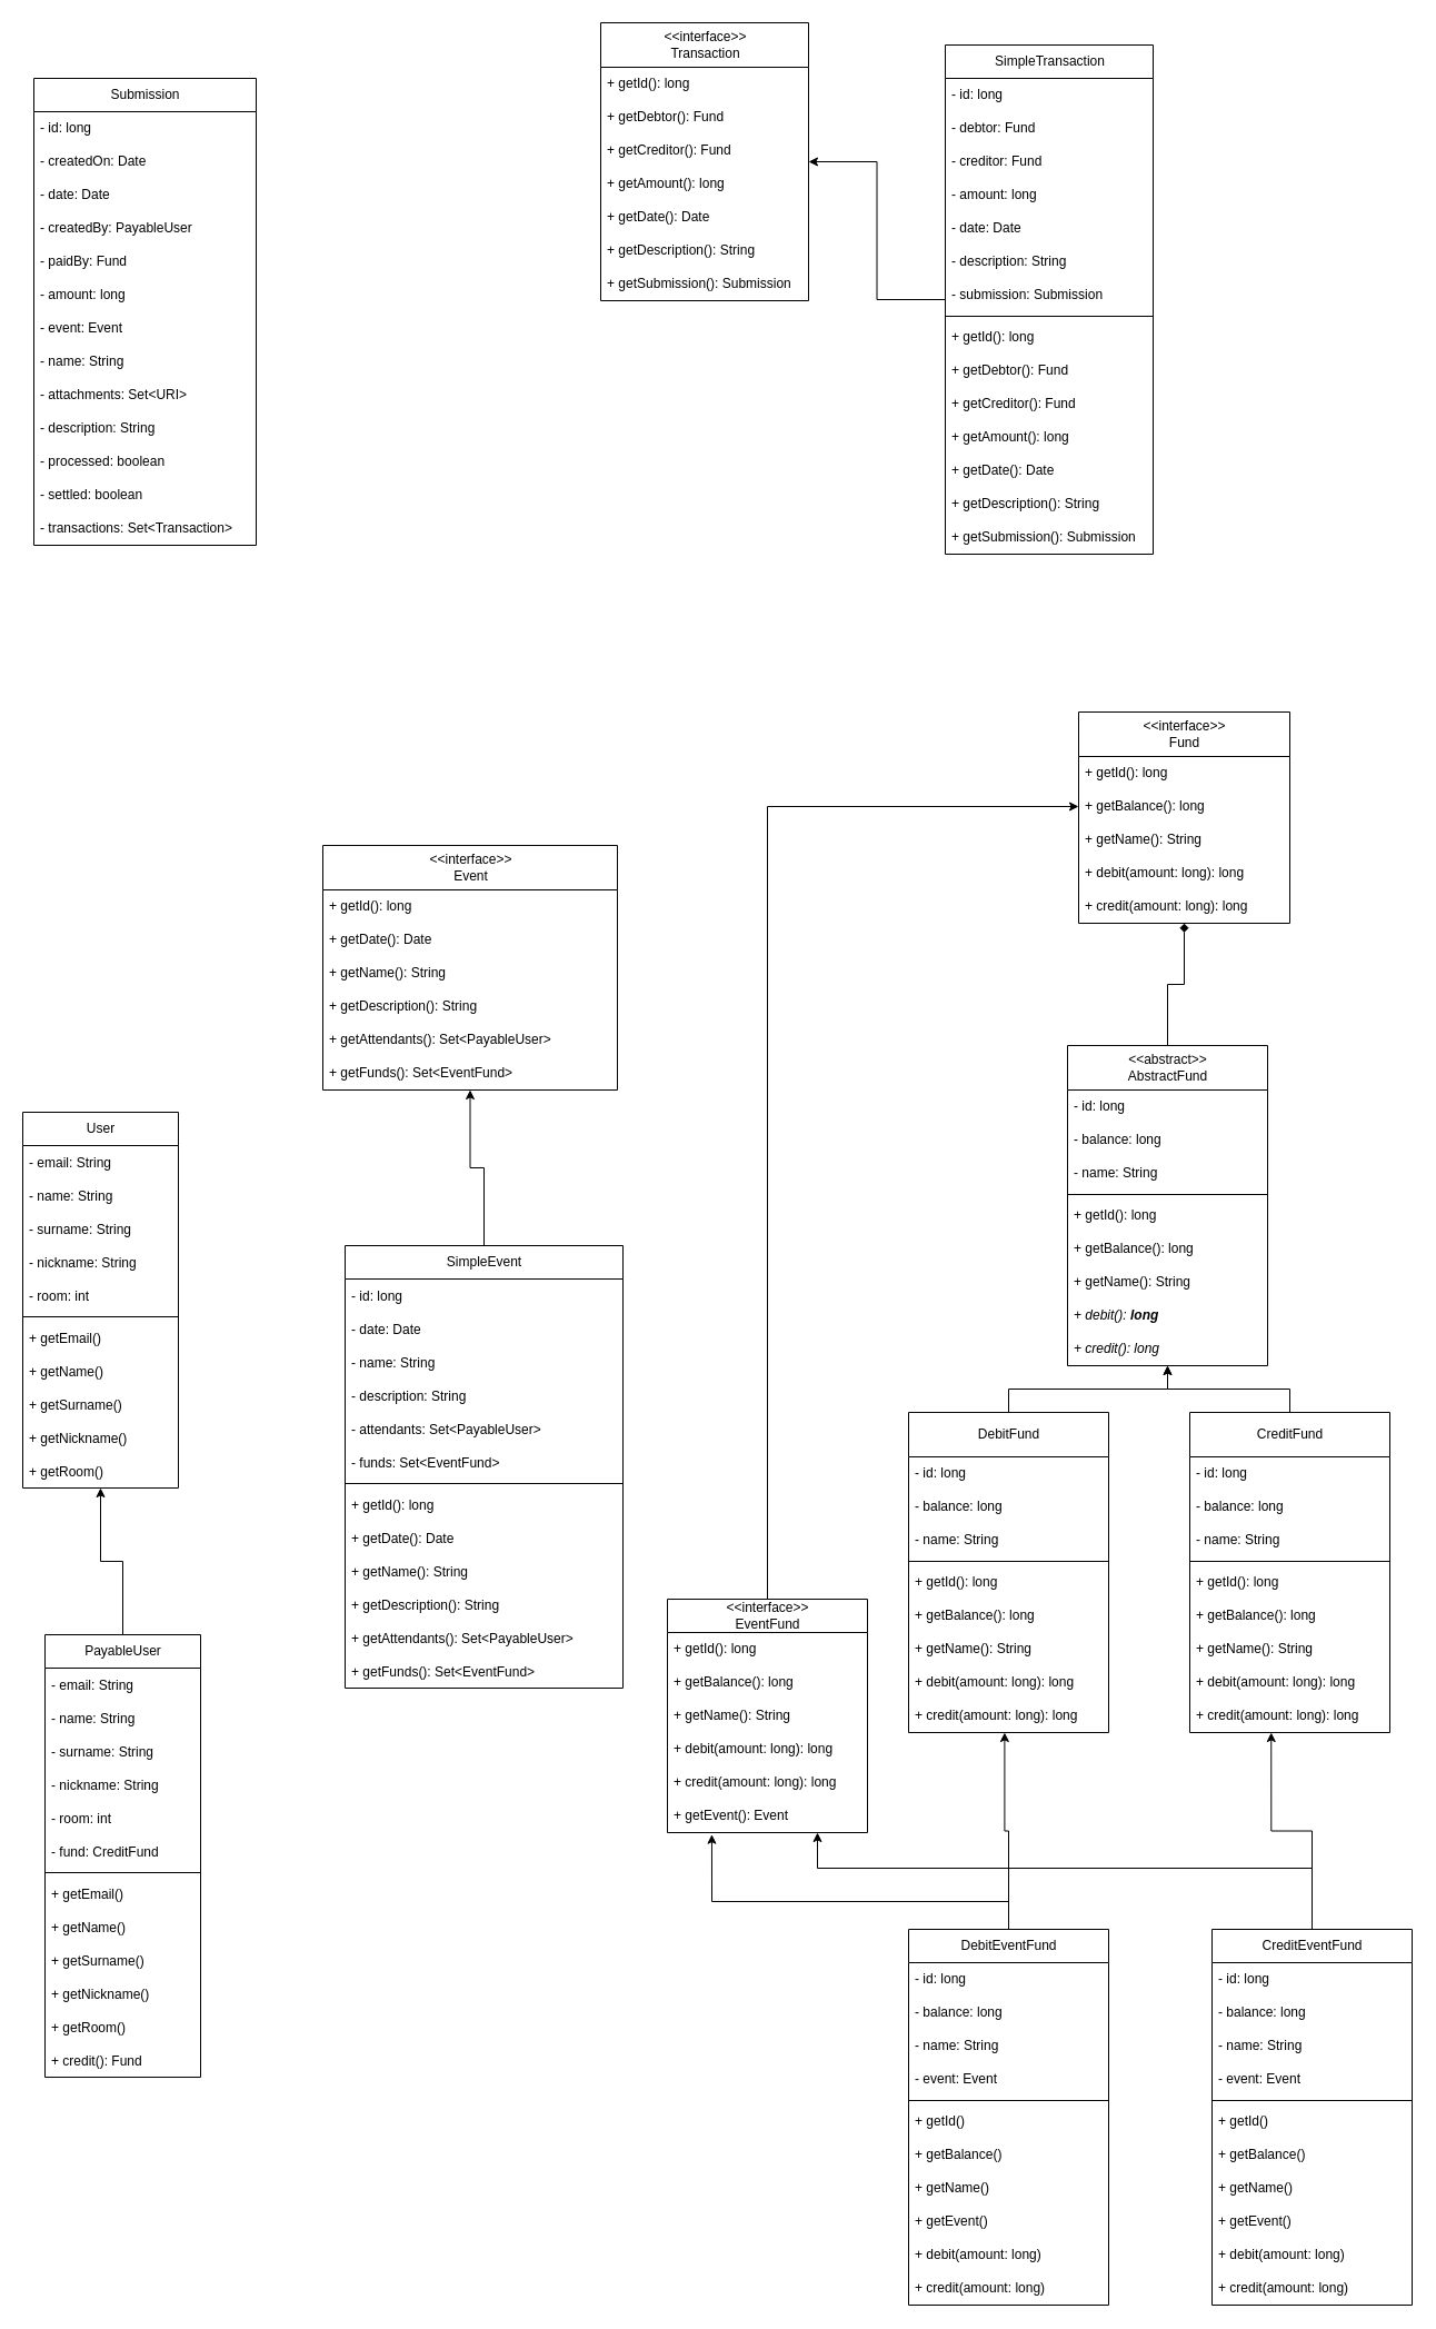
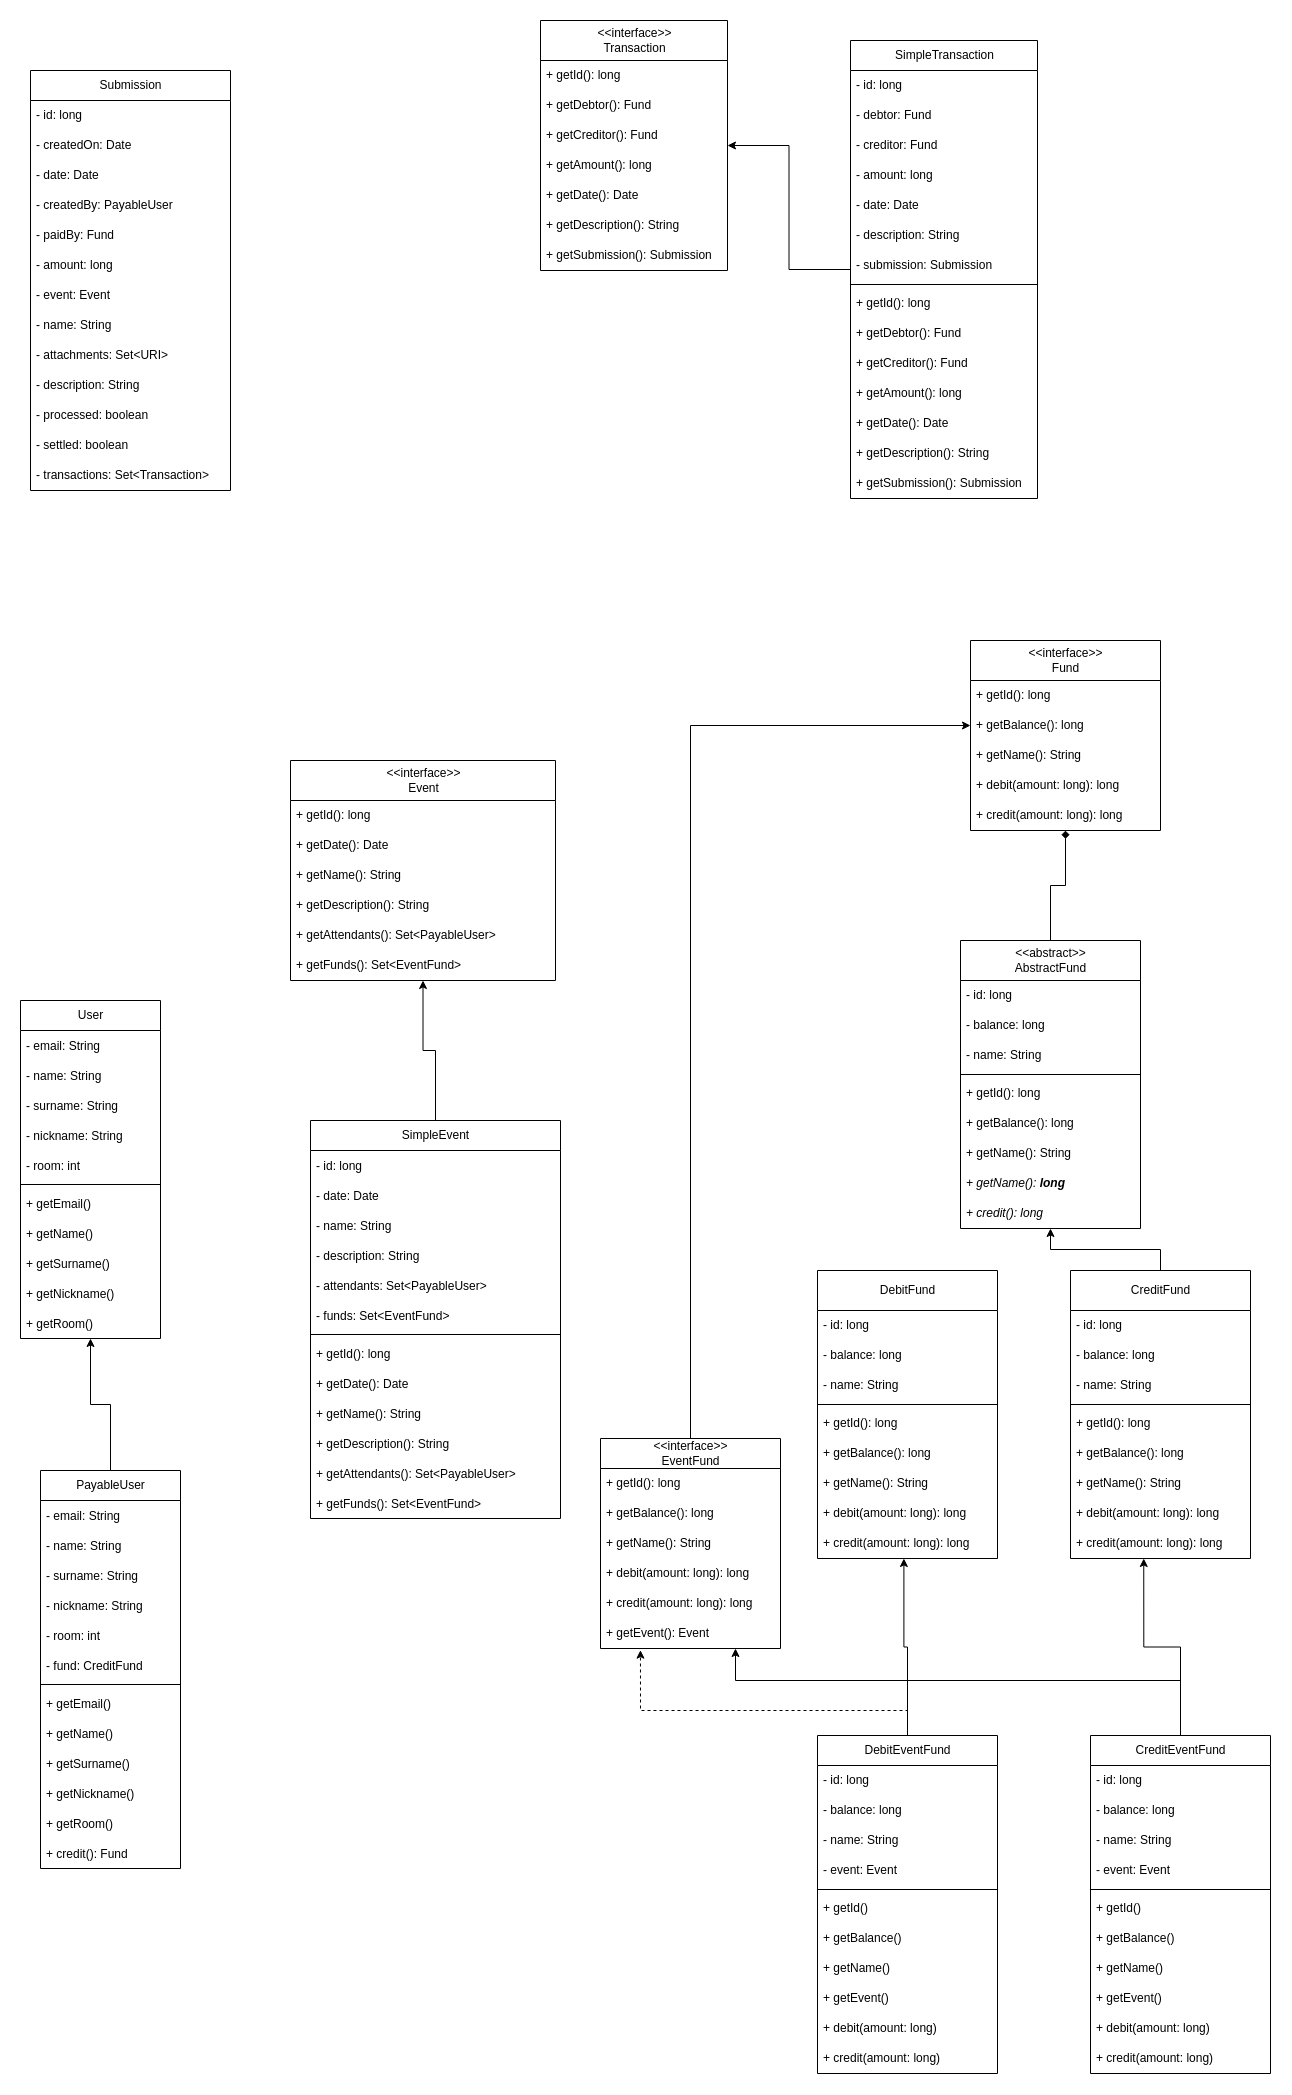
- <mxCell id="91" value="+ debit(): &lt;b&gt;long&lt;/b&gt;" style="text;strokeColor=none;fillColor=none;align=left;verticalAlign=middle;spacingLeft=4;spacingRight=4;overflow=hidden;points=[[0,0.5],[1,0.5]];portConstraint=eastwest;rotatable=0;html=1;fontStyle=2" parent="83" vertex="1"><mxGeometry y="228" width="180" height="30" as="geometry" /></mxCell>
+ <mxCell id="91" value="+ getName(): &lt;b&gt;long&lt;/b&gt;" style="text;strokeColor=none;fillColor=none;align=left;verticalAlign=middle;spacingLeft=4;spacingRight=4;overflow=hidden;points=[[0,0.5],[1,0.5]];portConstraint=eastwest;rotatable=0;html=1;fontStyle=2" parent="83" vertex="1"><mxGeometry y="228" width="180" height="30" as="geometry" /></mxCell>
- <mxCell id="60" style="edgeStyle=orthogonalEdgeStyle;rounded=0;orthogonalLoop=1;jettySize=auto;html=1;" parent="1" source="61" target="83" edge="1"><mxGeometry relative="1" as="geometry" /></mxCell>
- <mxCell id="32" style="edgeStyle=orthogonalEdgeStyle;rounded=0;orthogonalLoop=1;jettySize=auto;html=1;entryX=0.222;entryY=1.056;entryDx=0;entryDy=0;entryPerimeter=0;" parent="1" source="34" target="106" edge="1"><mxGeometry relative="1" as="geometry"><Array as="points"><mxPoint x="907" y="1710" /><mxPoint x="640" y="1710" /></Array></mxGeometry></mxCell>
+ <mxCell id="32" style="edgeStyle=orthogonalEdgeStyle;rounded=0;orthogonalLoop=1;jettySize=auto;html=1;entryX=0.222;entryY=1.056;entryDx=0;entryDy=0;entryPerimeter=0;dashed=1;" parent="1" source="34" target="106" edge="1"><mxGeometry relative="1" as="geometry"><Array as="points"><mxPoint x="907" y="1710" /><mxPoint x="640" y="1710" /></Array></mxGeometry></mxCell>
